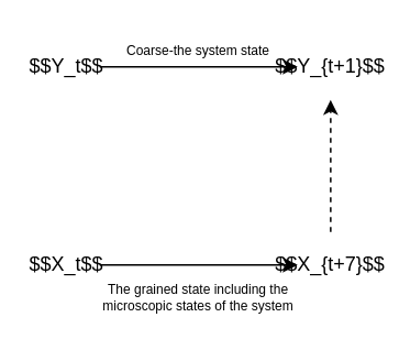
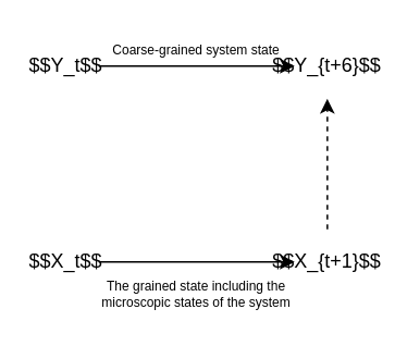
- <mxCell id="9" value="Coarse-the system state" style="text;html=1;strokeColor=none;fillColor=none;align=center;verticalAlign=middle;whiteSpace=wrap;rounded=0;fontSize=8;" vertex="1" parent="1"><mxGeometry x="60" y="20" width="120" height="20" as="geometry" /></mxCell>
+ <mxCell id="9" value="Coarse-grained system state" style="text;html=1;strokeColor=none;fillColor=none;align=center;verticalAlign=middle;whiteSpace=wrap;rounded=0;fontSize=8;" vertex="1" parent="1"><mxGeometry x="60" y="20" width="120" height="20" as="geometry" /></mxCell>
- <mxCell id="4" value="$$Y_{t+1}$$" style="text;html=1;strokeColor=none;fillColor=none;align=center;verticalAlign=middle;whiteSpace=wrap;rounded=0;" vertex="1" parent="1"><mxGeometry x="180" y="20" width="40" height="40" as="geometry" /></mxCell>
+ <mxCell id="4" value="$$Y_{t+6}$$" style="text;html=1;strokeColor=none;fillColor=none;align=center;verticalAlign=middle;whiteSpace=wrap;rounded=0;" vertex="1" parent="1"><mxGeometry x="180" y="20" width="40" height="40" as="geometry" /></mxCell>
- <mxCell id="7" value="$$X_{t+7}$$" style="text;html=1;strokeColor=none;fillColor=none;align=center;verticalAlign=middle;whiteSpace=wrap;rounded=0;" vertex="1" parent="1"><mxGeometry x="180" y="140" width="40" height="40" as="geometry" /></mxCell>
+ <mxCell id="7" value="$$X_{t+1}$$" style="text;html=1;strokeColor=none;fillColor=none;align=center;verticalAlign=middle;whiteSpace=wrap;rounded=0;" vertex="1" parent="1"><mxGeometry x="180" y="140" width="40" height="40" as="geometry" /></mxCell>
